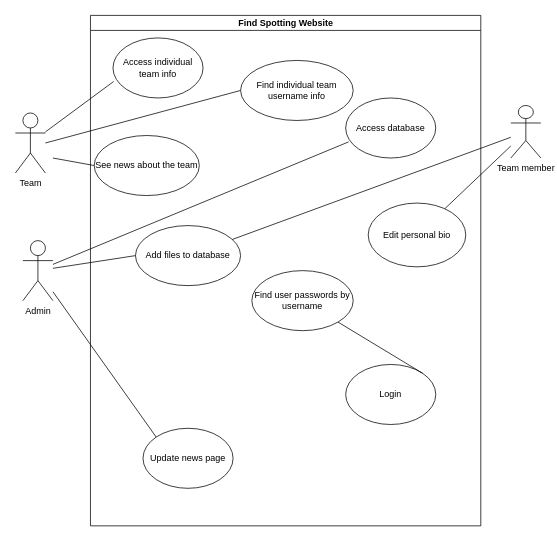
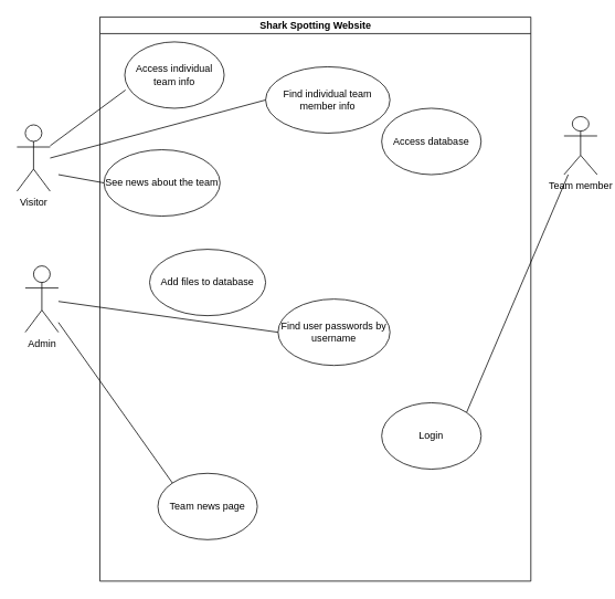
- <mxCell id="2" value="Find Spotting Website" style="swimlane;html=1;startSize=20;horizontal=1;containerType=tree;glass=0;" parent="1" vertex="1"><mxGeometry x="120" y="20" width="520" height="680" as="geometry" /></mxCell>
+ <mxCell id="2" value="Shark Spotting Website" style="swimlane;html=1;startSize=20;horizontal=1;containerType=tree;glass=0;" parent="1" vertex="1"><mxGeometry x="120" y="20" width="520" height="680" as="geometry" /></mxCell>
- <mxCell id="3" value="Find individual team username info" style="ellipse;whiteSpace=wrap;html=1;" vertex="1" parent="2"><mxGeometry x="200" y="60" width="150" height="80" as="geometry" /></mxCell>
+ <mxCell id="3" value="Find individual team member info" style="ellipse;whiteSpace=wrap;html=1;" vertex="1" parent="2"><mxGeometry x="200" y="60" width="150" height="80" as="geometry" /></mxCell>
- <mxCell id="22" value="" style="endArrow=none;html=1;rounded=0;" edge="1" parent="1" source="9" target="17"><mxGeometry width="50" height="50" relative="1" as="geometry"><mxPoint x="640" y="270" as="sourcePoint" /><mxPoint x="690" y="220" as="targetPoint" /></mxGeometry></mxCell>
- <mxCell id="12" value="Team" style="shape=umlActor;verticalLabelPosition=bottom;verticalAlign=top;html=1;outlineConnect=0;" vertex="1" parent="1"><mxGeometry x="20" y="150" width="40" height="80" as="geometry" /></mxCell>
+ <mxCell id="12" value="Visitor" style="shape=umlActor;verticalLabelPosition=bottom;verticalAlign=top;html=1;outlineConnect=0;" vertex="1" parent="1"><mxGeometry x="20" y="150" width="40" height="80" as="geometry" /></mxCell>
- <mxCell id="21" value="" style="endArrow=none;html=1;rounded=0;" edge="1" parent="1" source="5" target="17"><mxGeometry width="50" height="50" relative="1" as="geometry"><mxPoint x="590" y="290" as="sourcePoint" /><mxPoint x="640" y="240" as="targetPoint" /></mxGeometry></mxCell>
- <mxCell id="19" value="" style="endArrow=none;html=1;rounded=0;entryX=0.033;entryY=0.731;entryDx=0;entryDy=0;entryPerimeter=0;" edge="1" parent="1" source="13" target="7"><mxGeometry width="50" height="50" relative="1" as="geometry"><mxPoint x="360" y="320" as="sourcePoint" /><mxPoint x="410" y="270" as="targetPoint" /></mxGeometry></mxCell>
- <mxCell id="9" value="Edit personal bio" style="ellipse;whiteSpace=wrap;html=1;" vertex="1" parent="2"><mxGeometry x="370" y="250" width="130" height="85" as="geometry" /></mxCell>
- <mxCell id="16" value="" style="endArrow=none;html=1;rounded=0;entryX=0;entryY=0.5;entryDx=0;entryDy=0;" edge="1" parent="1" source="13" target="5"><mxGeometry width="50" height="50" relative="1" as="geometry"><mxPoint x="170" y="410" as="sourcePoint" /><mxPoint x="220" y="360" as="targetPoint" /></mxGeometry></mxCell>
+ <mxCell id="18" value="" style="endArrow=none;html=1;rounded=0;entryX=0;entryY=0.5;entryDx=0;entryDy=0;" edge="1" parent="1" source="13" target="6"><mxGeometry width="50" height="50" relative="1" as="geometry"><mxPoint x="170" y="480" as="sourcePoint" /><mxPoint x="220" y="430" as="targetPoint" /><Array as="points" /></mxGeometry></mxCell>
- <mxCell id="24" value="" style="endArrow=none;html=1;rounded=0;exitX=1;exitY=0;exitDx=0;exitDy=0;" edge="1" parent="1" source="11" target="6"><mxGeometry width="50" height="50" relative="1" as="geometry"><mxPoint x="580" y="460" as="sourcePoint" /><mxPoint x="630" y="410" as="targetPoint" /></mxGeometry></mxCell>
+ <mxCell id="24" value="" style="endArrow=none;html=1;rounded=0;exitX=1;exitY=0;exitDx=0;exitDy=0;" edge="1" parent="1" source="11" target="17"><mxGeometry width="50" height="50" relative="1" as="geometry"><mxPoint x="580" y="460" as="sourcePoint" /><mxPoint x="630" y="410" as="targetPoint" /></mxGeometry></mxCell>
- <mxCell id="8" value="Update news page" style="ellipse;whiteSpace=wrap;html=1;" vertex="1" parent="2"><mxGeometry x="70" y="550" width="120" height="80" as="geometry" /></mxCell>
+ <mxCell id="8" value="Team news page" style="ellipse;whiteSpace=wrap;html=1;" vertex="1" parent="2"><mxGeometry x="70" y="550" width="120" height="80" as="geometry" /></mxCell>
